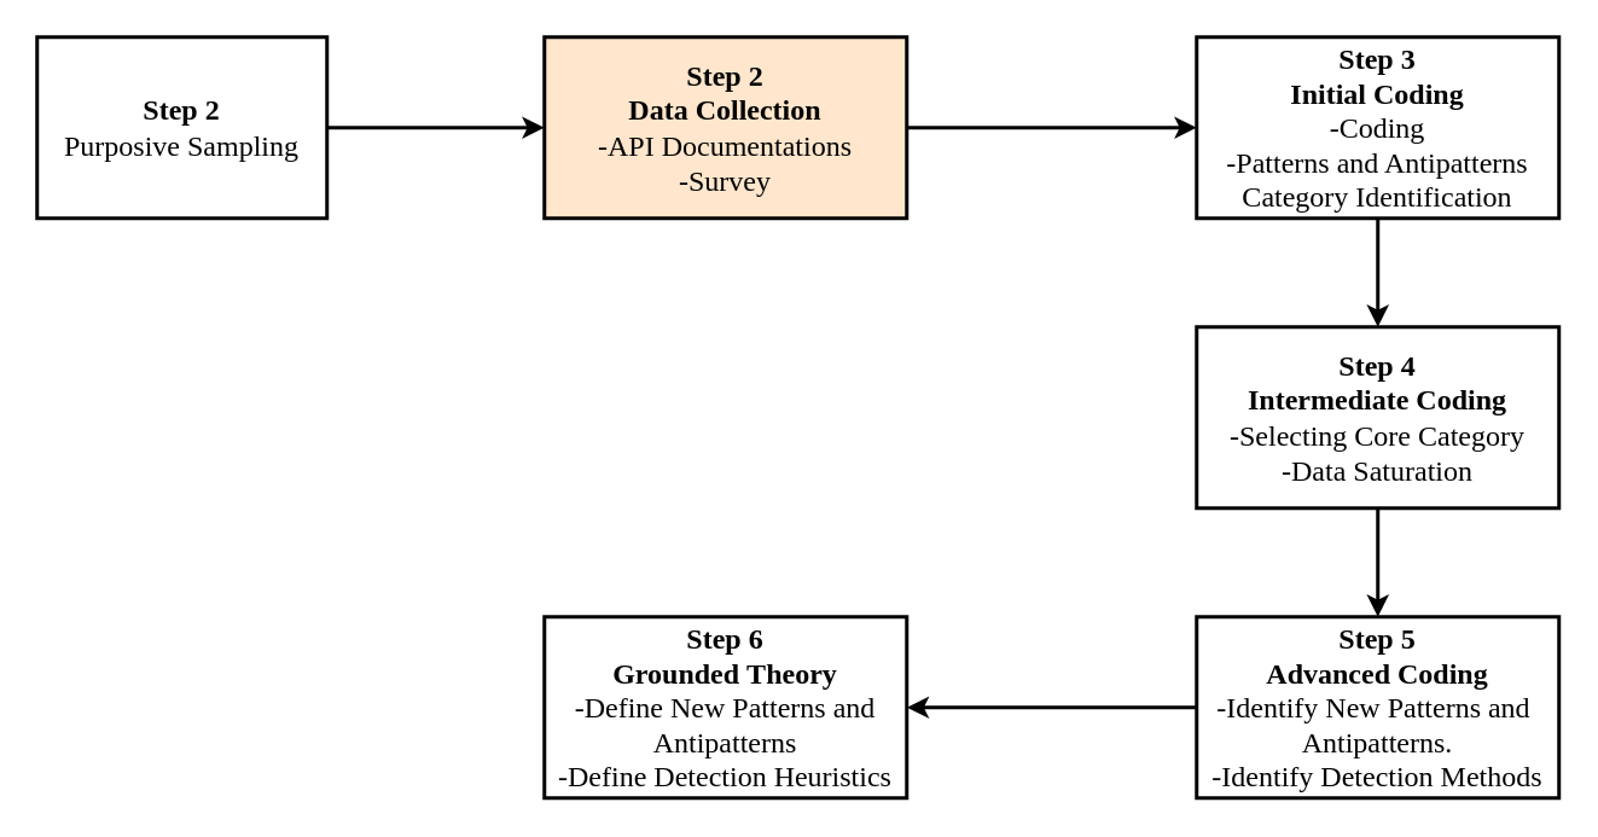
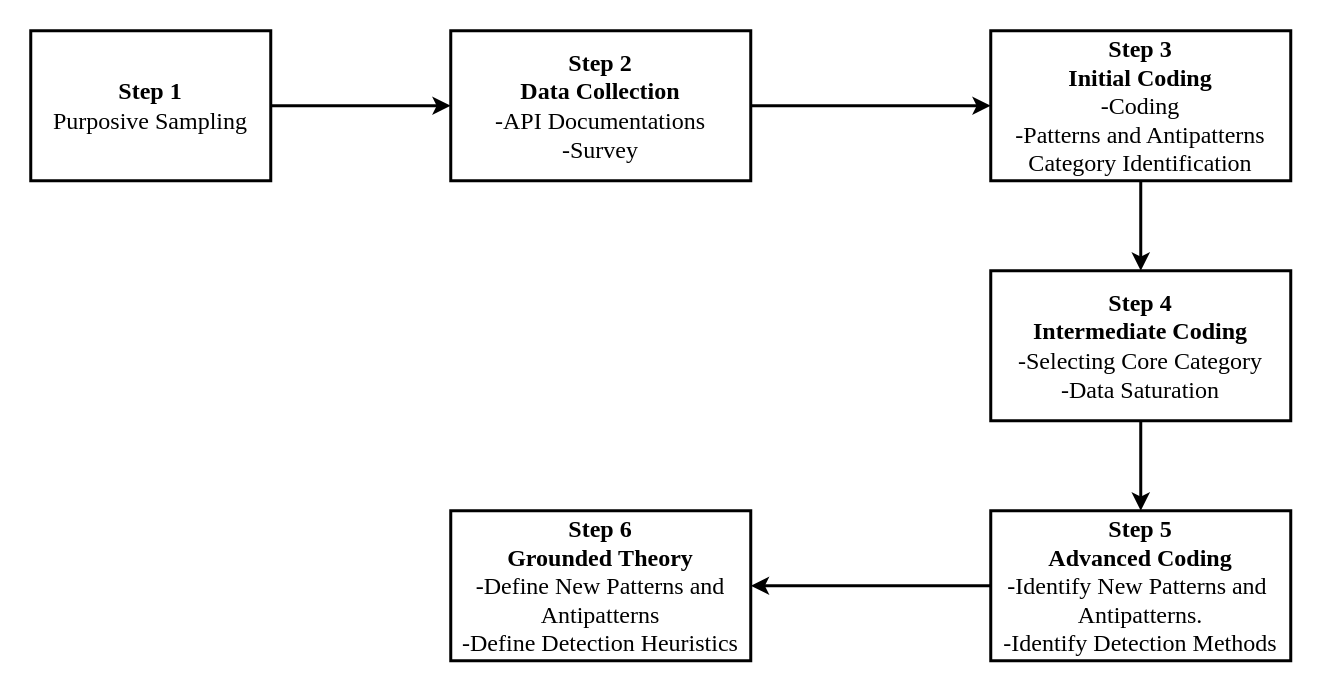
- <mxCell id="2" value="&lt;font style=&quot;font-size: 16px;&quot;&gt;&lt;b style=&quot;&quot;&gt;Step 2&lt;/b&gt;&lt;/font&gt;&lt;div style=&quot;&quot;&gt;&lt;span style=&quot;font-size: 16px;&quot;&gt;Purposive Sampling&lt;/span&gt;&lt;/div&gt;" style="rounded=0;whiteSpace=wrap;html=1;strokeWidth=2;container=0;fontStyle=0;fontFamily=Times New Roman;fontSize=15;" parent="1" vertex="1"><mxGeometry x="20" y="20" width="160" height="100" as="geometry" /></mxCell>
+ <mxCell id="2" value="&lt;font style=&quot;font-size: 16px;&quot;&gt;&lt;b style=&quot;&quot;&gt;Step 1&lt;/b&gt;&lt;/font&gt;&lt;div style=&quot;&quot;&gt;&lt;span style=&quot;font-size: 16px;&quot;&gt;Purposive Sampling&lt;/span&gt;&lt;/div&gt;" style="rounded=0;whiteSpace=wrap;html=1;strokeWidth=2;container=0;fontStyle=0;fontFamily=Times New Roman;fontSize=15;" parent="1" vertex="1"><mxGeometry x="20" y="20" width="160" height="100" as="geometry" /></mxCell>
- <mxCell id="3" value="&lt;font style=&quot;font-size: 16px;&quot;&gt;&lt;b style=&quot;&quot;&gt;Step 2&lt;/b&gt;&lt;/font&gt;&lt;div style=&quot;&quot;&gt;&lt;b&gt;&lt;span style=&quot;font-size: 16px;&quot;&gt;Data&amp;nbsp;&lt;/span&gt;&lt;span style=&quot;font-size: 16px; background-color: transparent; color: light-dark(rgb(0, 0, 0), rgb(255, 255, 255));&quot;&gt;Collection&lt;/span&gt;&lt;/b&gt;&lt;/div&gt;&lt;div style=&quot;&quot;&gt;&lt;span style=&quot;font-size: 16px; background-color: transparent; color: light-dark(rgb(0, 0, 0), rgb(255, 255, 255));&quot;&gt;-API Documentations&lt;/span&gt;&lt;/div&gt;&lt;div style=&quot;&quot;&gt;&lt;span style=&quot;font-size: 16px; background-color: transparent; color: light-dark(rgb(0, 0, 0), rgb(255, 255, 255));&quot;&gt;-Survey&lt;/span&gt;&lt;/div&gt;" style="rounded=0;whiteSpace=wrap;html=1;strokeWidth=2;container=0;fontStyle=0;fontFamily=Times New Roman;fontSize=15;fillColor=#ffe6cc;" vertex="1" parent="1"><mxGeometry x="300" y="20" width="200" height="100" as="geometry" /></mxCell>
+ <mxCell id="3" value="&lt;font style=&quot;font-size: 16px;&quot;&gt;&lt;b style=&quot;&quot;&gt;Step 2&lt;/b&gt;&lt;/font&gt;&lt;div style=&quot;&quot;&gt;&lt;b&gt;&lt;span style=&quot;font-size: 16px;&quot;&gt;Data&amp;nbsp;&lt;/span&gt;&lt;span style=&quot;font-size: 16px; background-color: transparent; color: light-dark(rgb(0, 0, 0), rgb(255, 255, 255));&quot;&gt;Collection&lt;/span&gt;&lt;/b&gt;&lt;/div&gt;&lt;div style=&quot;&quot;&gt;&lt;span style=&quot;font-size: 16px; background-color: transparent; color: light-dark(rgb(0, 0, 0), rgb(255, 255, 255));&quot;&gt;-API Documentations&lt;/span&gt;&lt;/div&gt;&lt;div style=&quot;&quot;&gt;&lt;span style=&quot;font-size: 16px; background-color: transparent; color: light-dark(rgb(0, 0, 0), rgb(255, 255, 255));&quot;&gt;-Survey&lt;/span&gt;&lt;/div&gt;" style="rounded=0;whiteSpace=wrap;html=1;strokeWidth=2;container=0;fontStyle=0;fontFamily=Times New Roman;fontSize=15;" vertex="1" parent="1"><mxGeometry x="300" y="20" width="200" height="100" as="geometry" /></mxCell>
